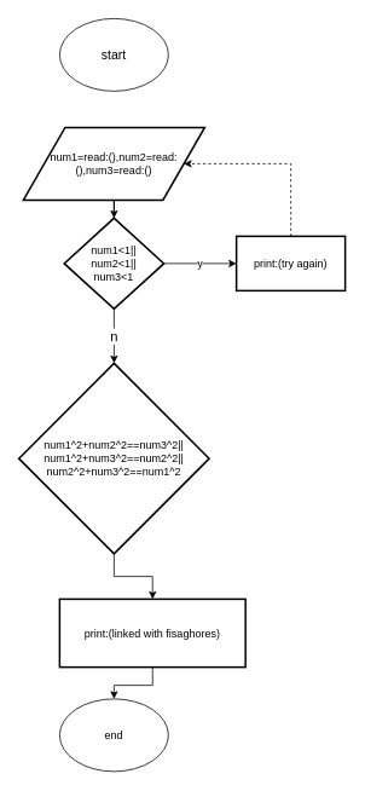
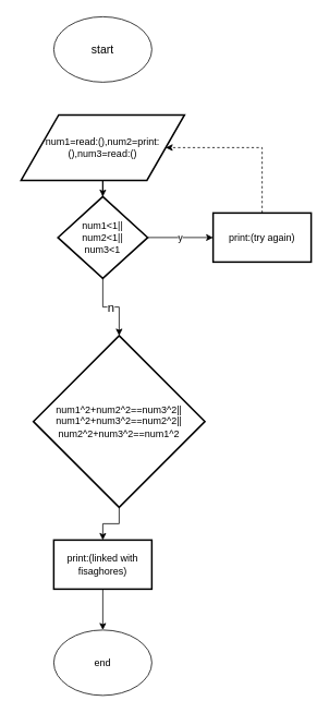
- <mxCell id="4" value="num1=read:(),num2=read:(),num3=read:()" style="shape=parallelogram;html=1;strokeWidth=2;perimeter=parallelogramPerimeter;whiteSpace=wrap;rounded=0;arcSize=12;size=0.23;" parent="1" vertex="1"><mxGeometry x="25" y="140" width="200" height="80" as="geometry" /></mxCell>
+ <mxCell id="4" value="num1=read:(),num2=print:(),num3=read:()" style="shape=parallelogram;html=1;strokeWidth=2;perimeter=parallelogramPerimeter;whiteSpace=wrap;rounded=0;arcSize=12;size=0.23;" parent="1" vertex="1"><mxGeometry x="25" y="140" width="200" height="80" as="geometry" /></mxCell>
- <mxCell id="6" value="num1^2+num2^2==num3^2||&lt;br&gt;num1^2+num3^2==num2^2||&lt;br&gt;num2^2+num3^2==num1^2" style="rhombus;whiteSpace=wrap;html=1;strokeWidth=2;rounded=0;arcSize=12;" parent="1" vertex="1"><mxGeometry x="20" y="400" width="210" height="210" as="geometry" /></mxCell>
+ <mxCell id="6" value="num1^2+num2^2==num3^2||&lt;br&gt;num1^2+num3^2==num2^2||&lt;br&gt;num2^2+num3^2==num1^2" style="rhombus;whiteSpace=wrap;html=1;strokeWidth=2;rounded=0;arcSize=12;" parent="1" vertex="1"><mxGeometry x="40" y="410" width="210" height="210" as="geometry" /></mxCell>
- <mxCell id="13" value="print:(linked with fisaghores)" style="whiteSpace=wrap;html=1;strokeWidth=2;rounded=0;arcSize=12;" parent="1" vertex="1"><mxGeometry x="65" y="660" width="205" height="75" as="geometry" /></mxCell>
+ <mxCell id="13" value="print:(linked with fisaghores)" style="whiteSpace=wrap;html=1;strokeWidth=2;rounded=0;arcSize=12;" parent="1" vertex="1"><mxGeometry x="65" y="660" width="120" height="60" as="geometry" /></mxCell>
